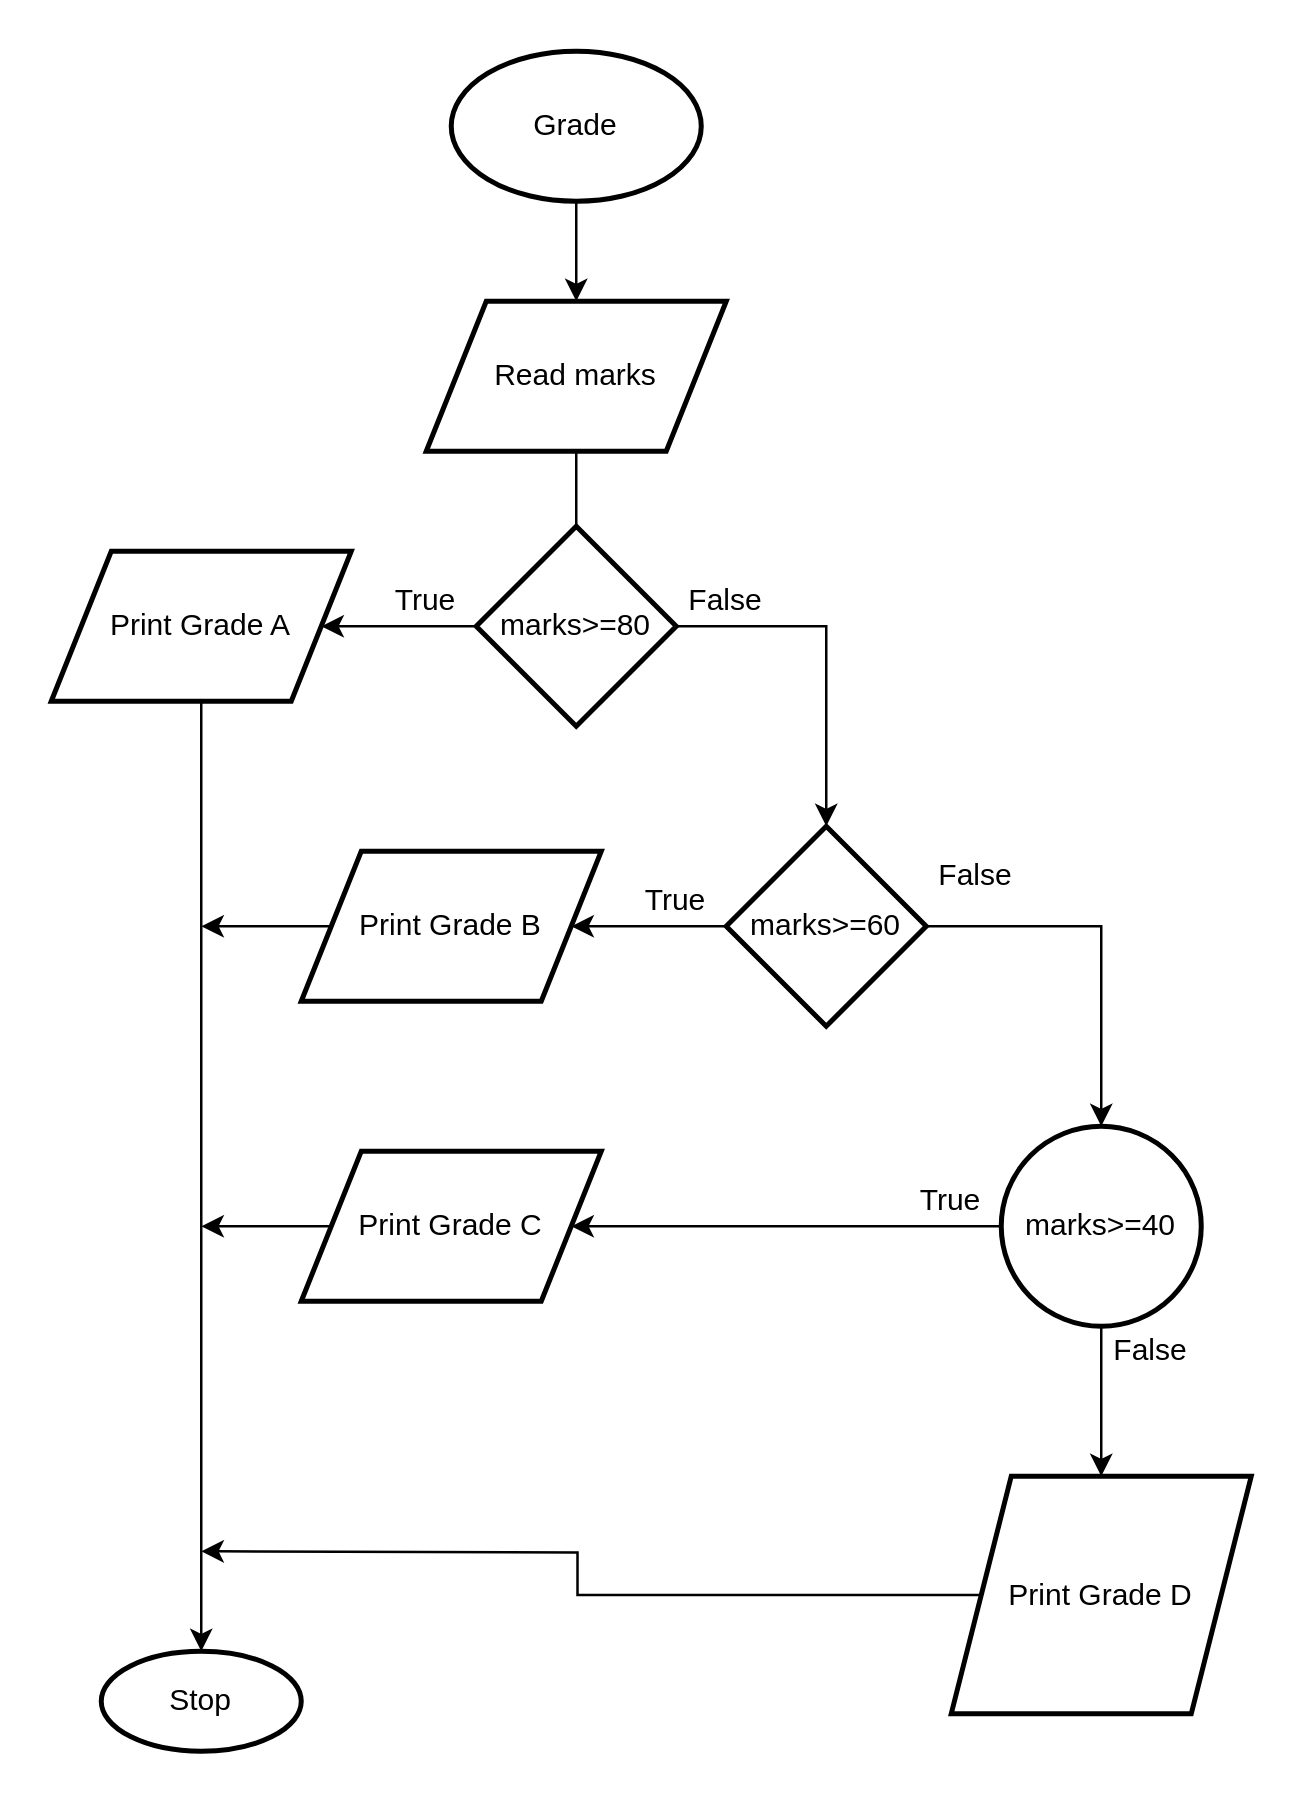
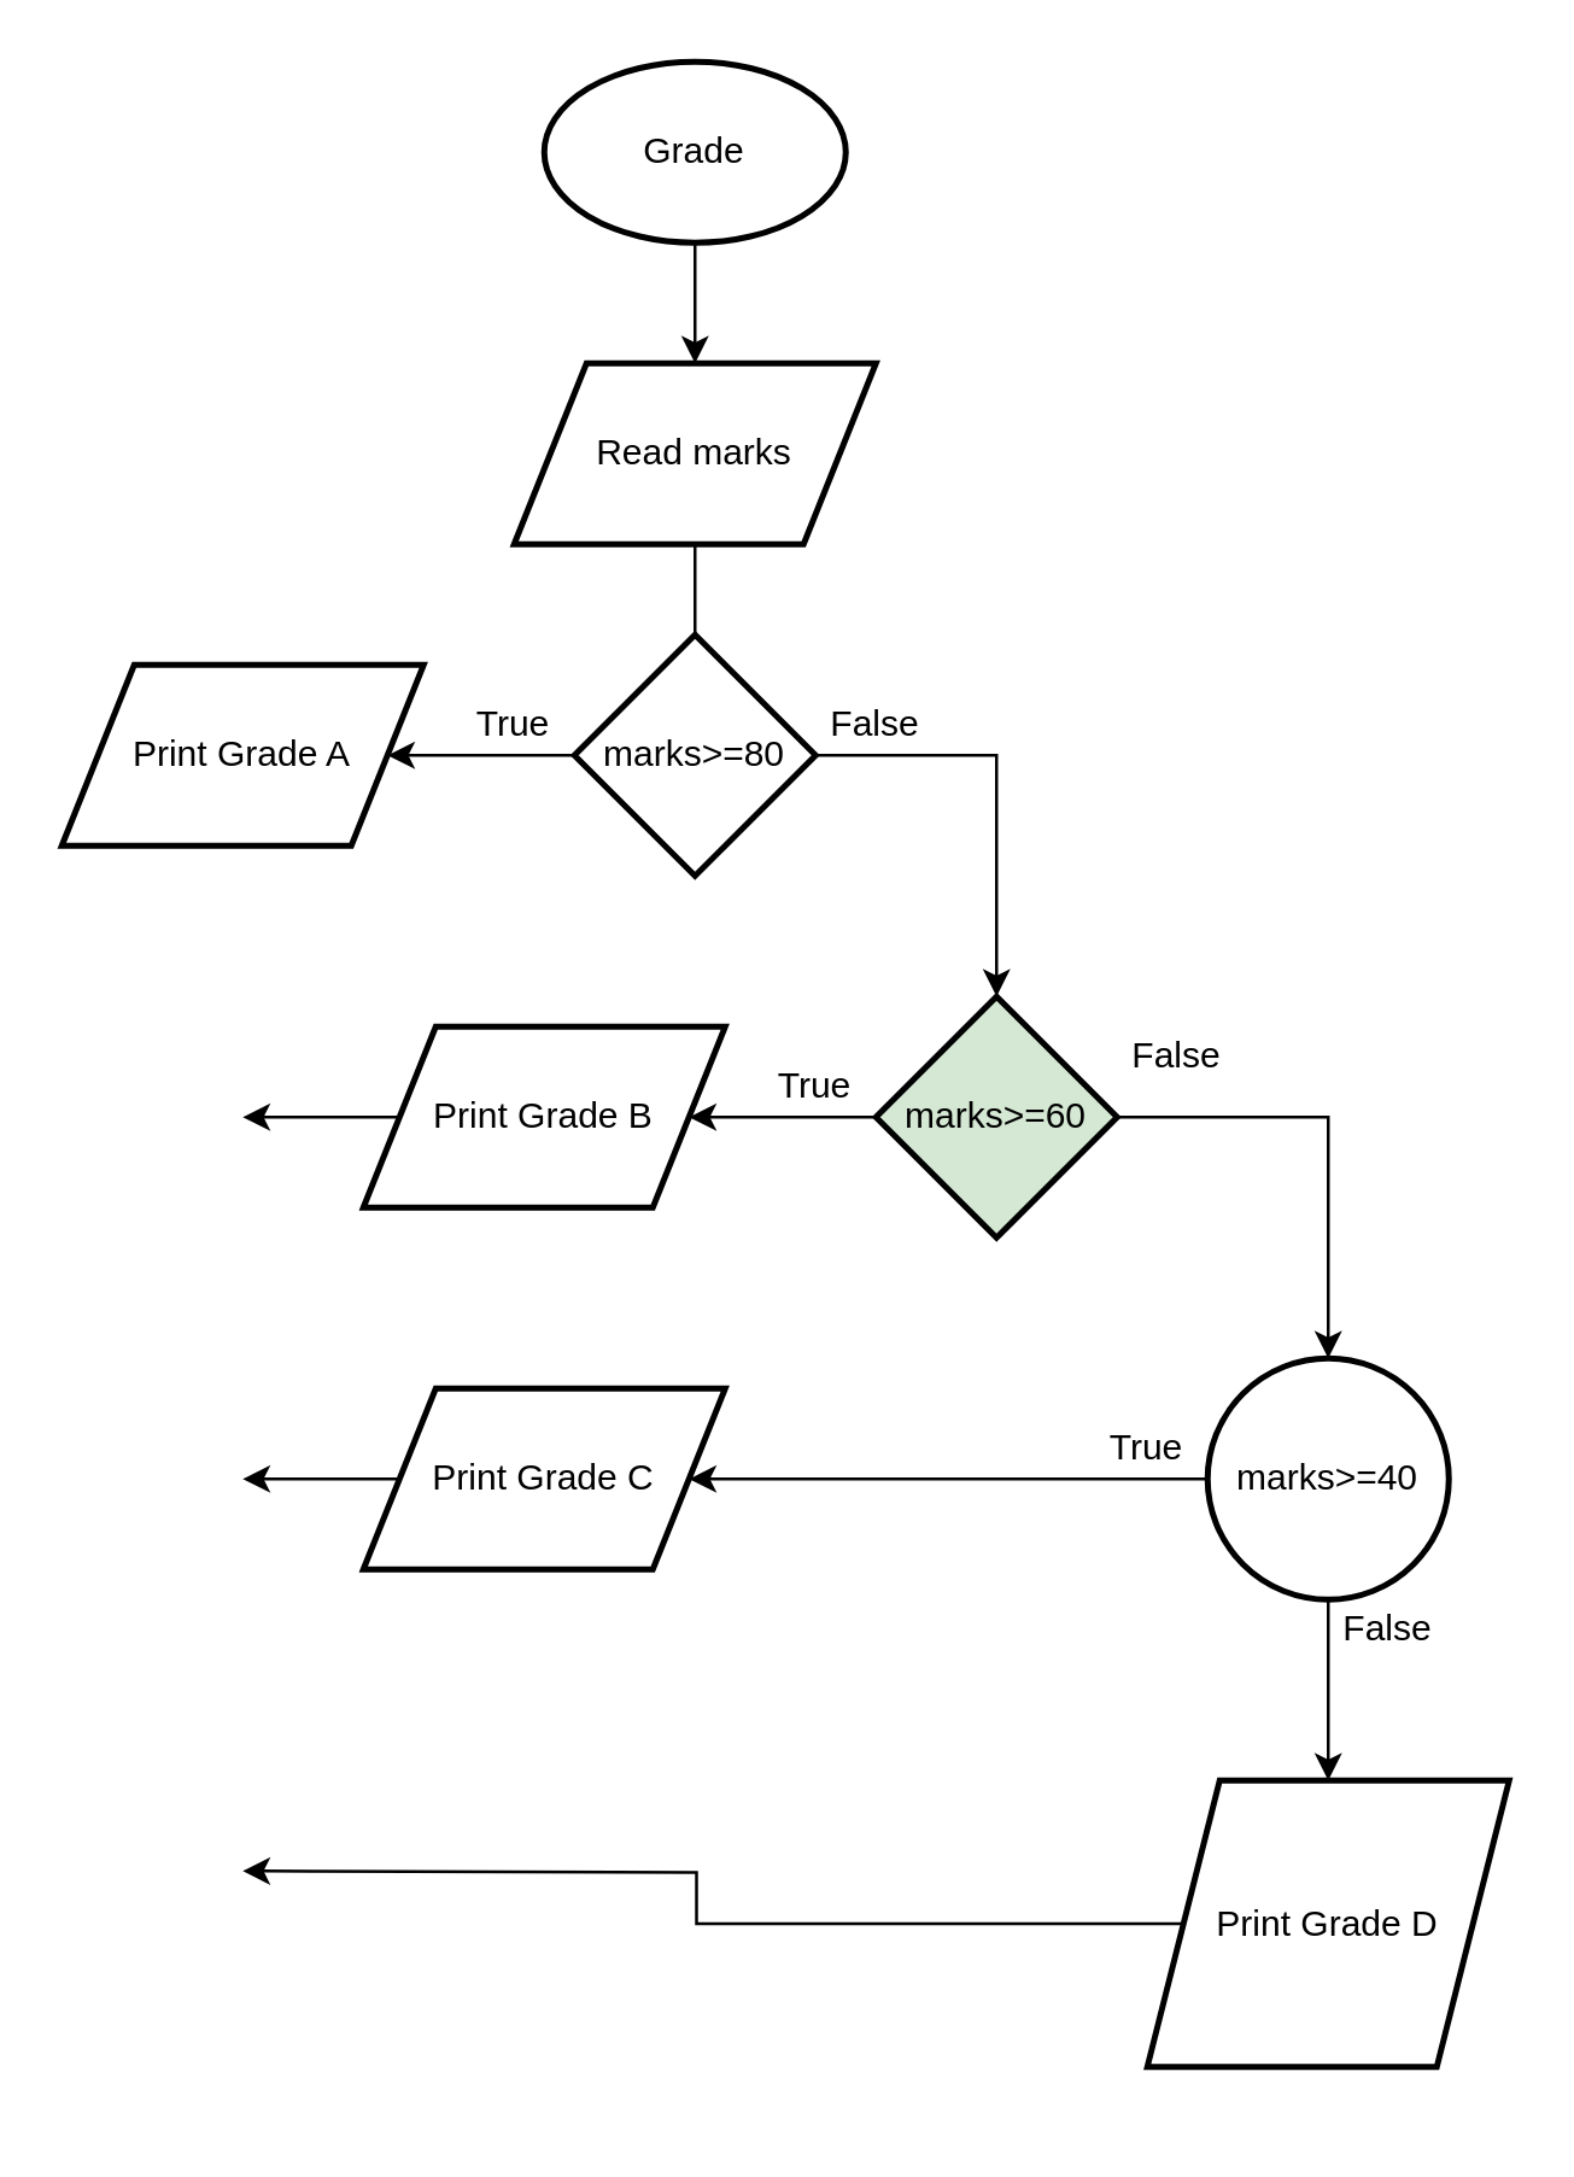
- <mxCell id="12" value="marks&amp;gt;=60" style="rhombus;whiteSpace=wrap;html=1;strokeWidth=2;" vertex="1" parent="1"><mxGeometry x="290" y="330" width="80" height="80" as="geometry" /></mxCell>
+ <mxCell id="12" value="marks&amp;gt;=60" style="rhombus;whiteSpace=wrap;html=1;strokeWidth=2;fillColor=#d5e8d4;" vertex="1" parent="1"><mxGeometry x="290" y="330" width="80" height="80" as="geometry" /></mxCell>
- <mxCell id="14" value="" style="edgeStyle=orthogonalEdgeStyle;rounded=0;orthogonalLoop=1;jettySize=auto;html=1;" edge="1" parent="1" source="15" target="16"><mxGeometry relative="1" as="geometry" /></mxCell>
- <mxCell id="16" value="Stop" style="ellipse;whiteSpace=wrap;html=1;strokeWidth=2;" vertex="1" parent="1"><mxGeometry x="40" y="660" width="80" height="40" as="geometry" /></mxCell>
